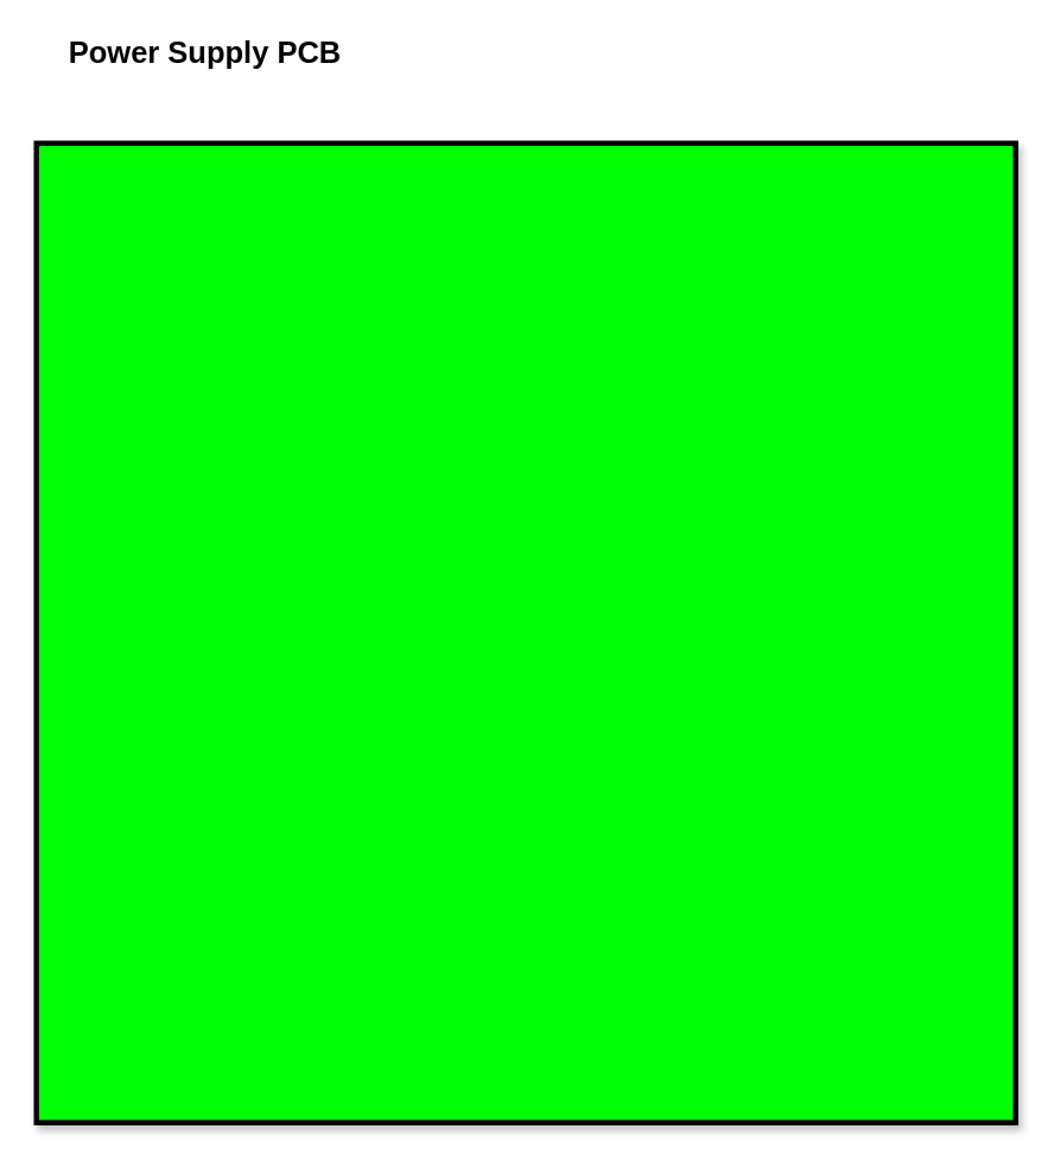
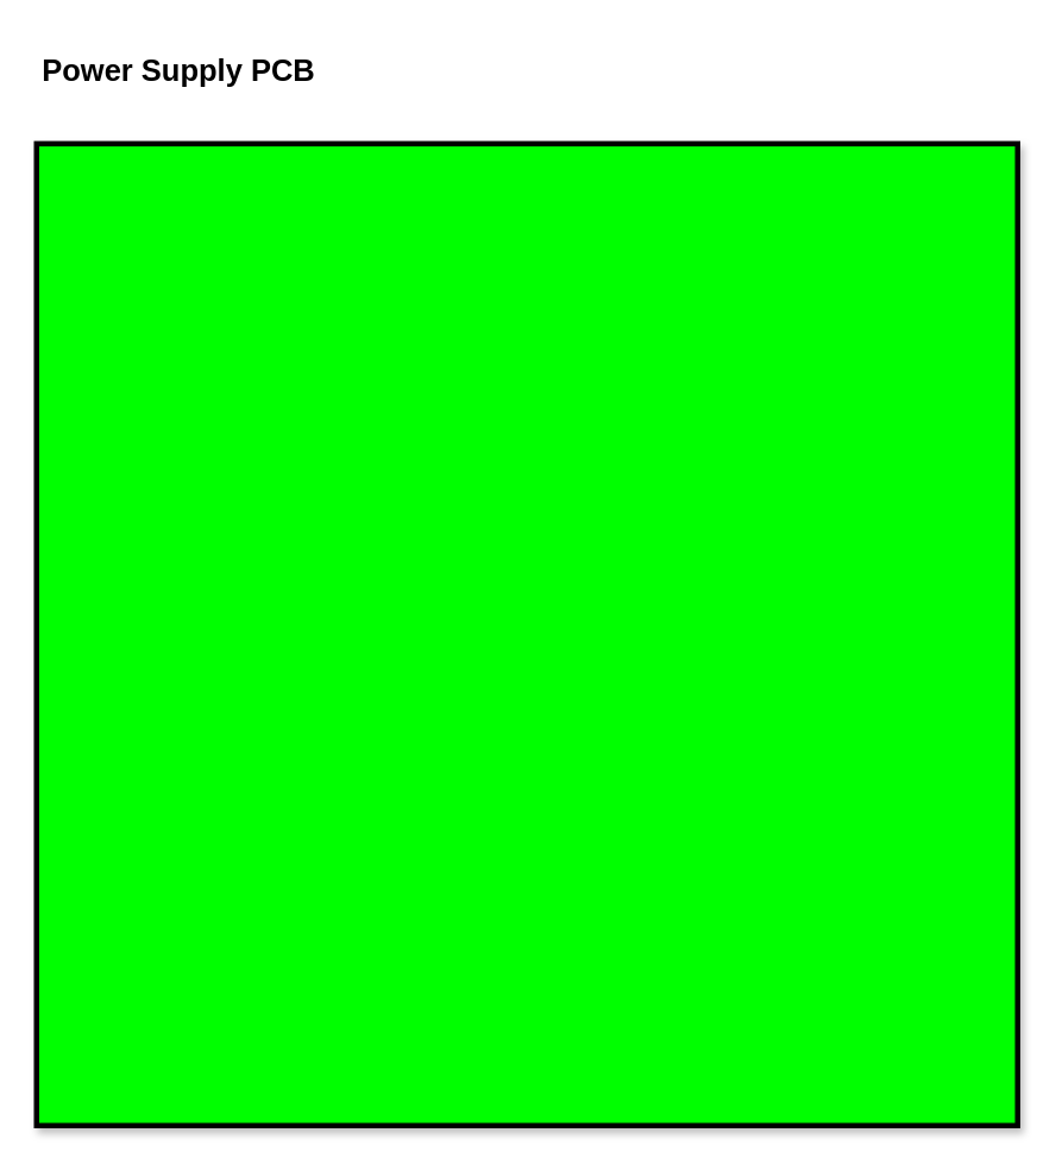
- <mxCell id="2" value="Power Supply PCB" style="text;html=1;strokeColor=none;fillColor=none;align=center;verticalAlign=middle;whiteSpace=wrap;rounded=0;fontStyle=1;fontSize=17;" vertex="1" parent="1"><mxGeometry x="35" y="10" width="160" height="40" as="geometry" /></mxCell>
+ <mxCell id="2" value="Power Supply PCB" style="text;html=1;strokeColor=none;fillColor=none;align=center;verticalAlign=middle;whiteSpace=wrap;rounded=0;fontStyle=1;fontSize=17;" vertex="1" parent="1"><mxGeometry x="20" y="20" width="160" height="40" as="geometry" /></mxCell>
